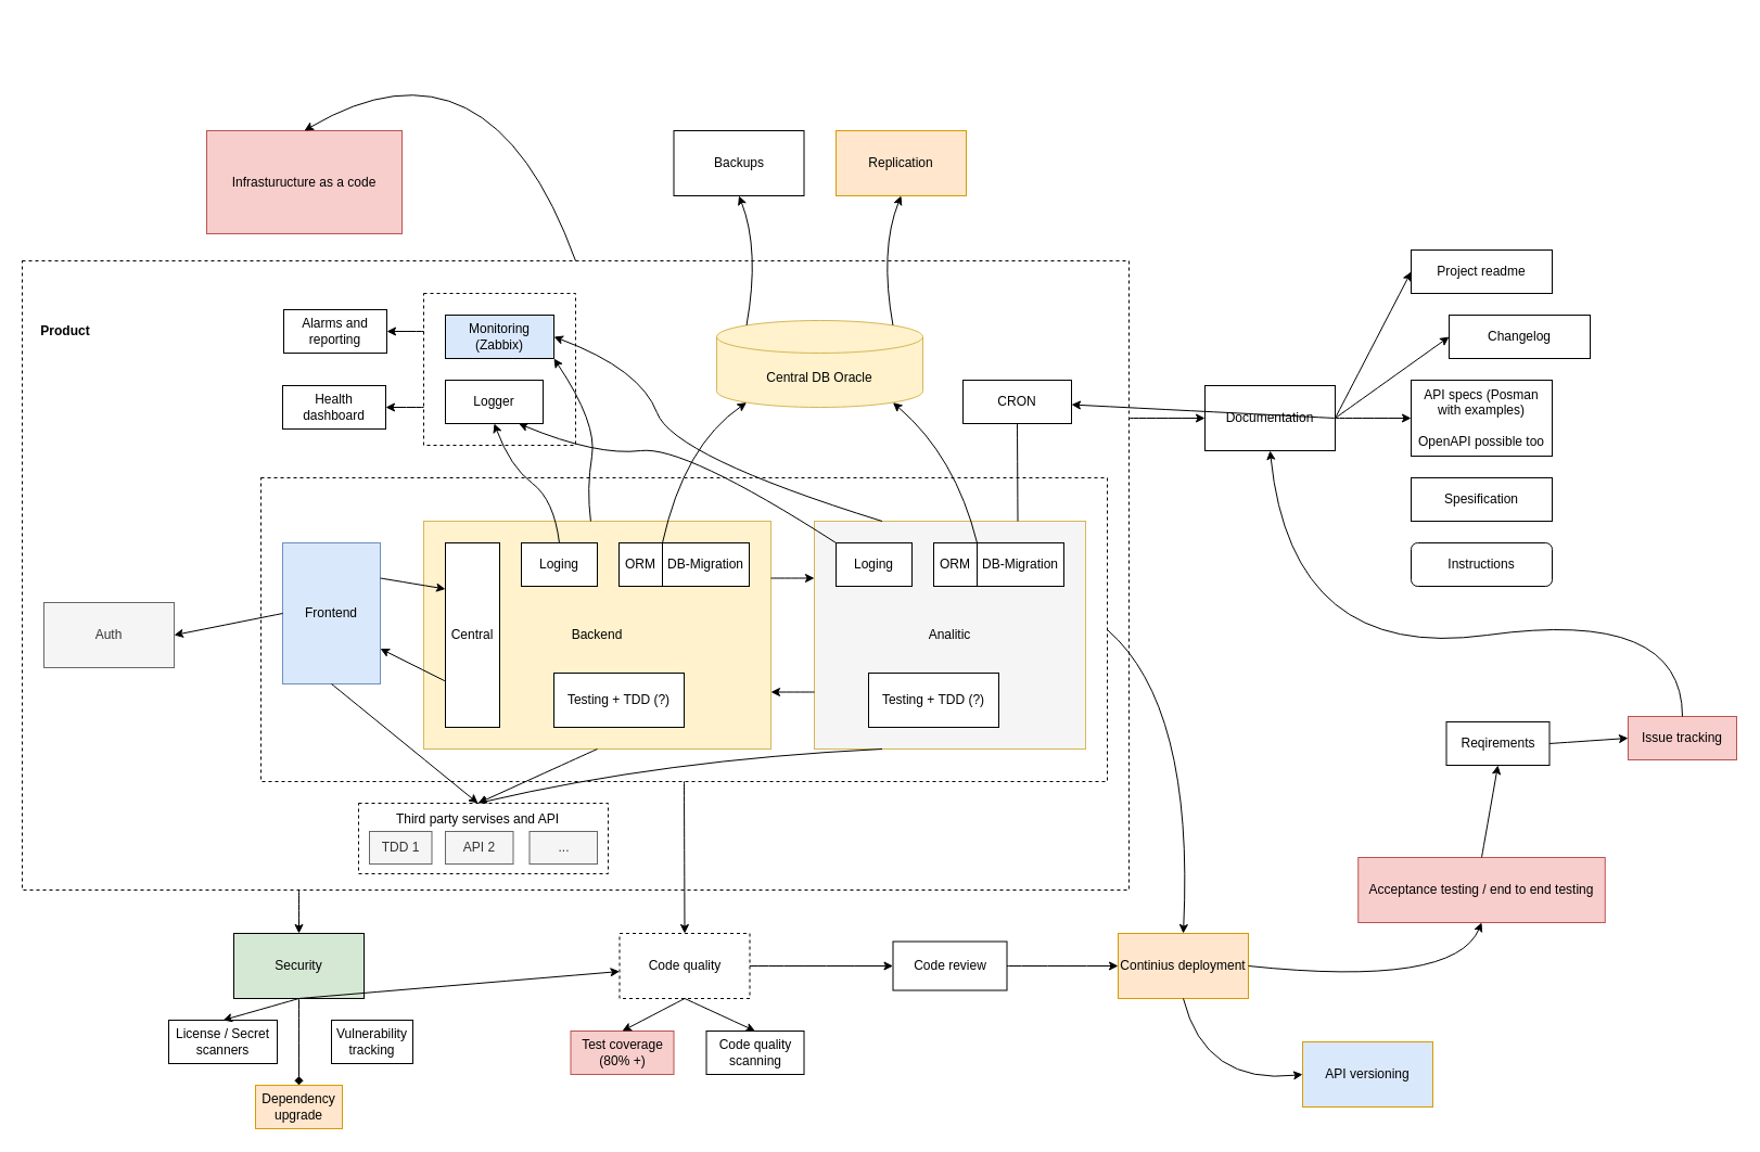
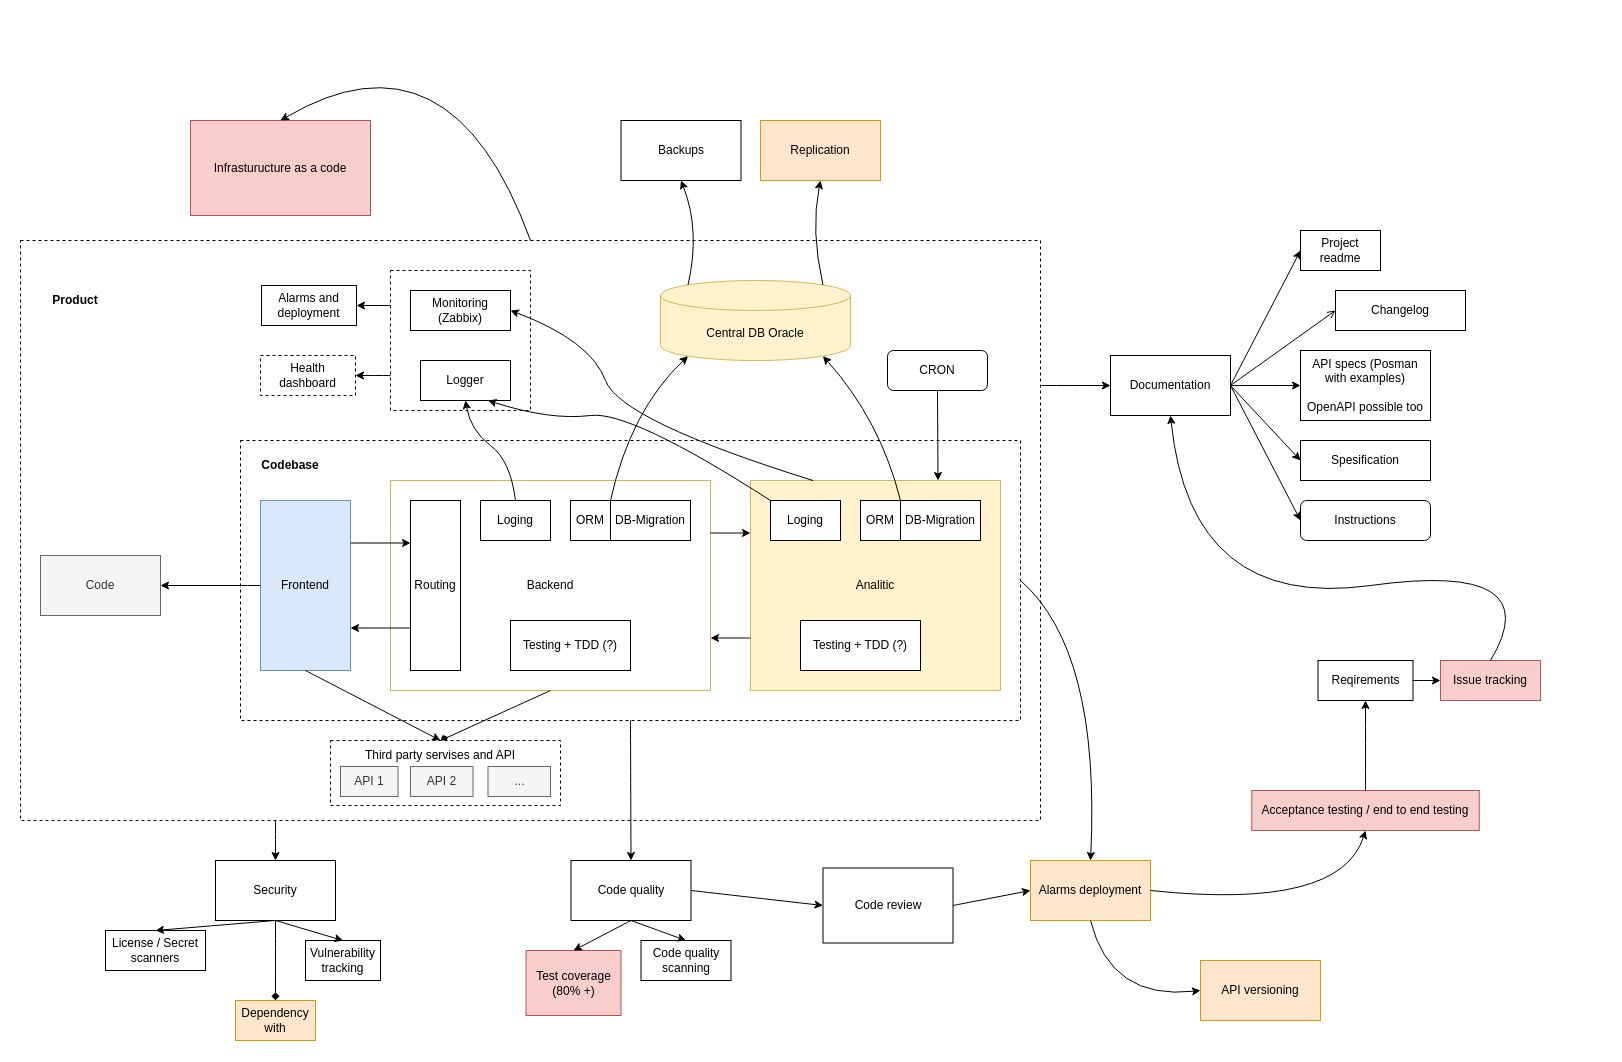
- <mxCell id="52" value="Replication" style="rounded=0;whiteSpace=wrap;html=1;fillColor=#ffe6cc;strokeColor=#d79b00;" parent="1" vertex="1"><mxGeometry x="770" y="120" width="120" height="60" as="geometry" /></mxCell>
+ <mxCell id="52" value="Replication" style="rounded=0;whiteSpace=wrap;html=1;fillColor=#ffe6cc;strokeColor=#d79b00;" parent="1" vertex="1"><mxGeometry x="760" y="120" width="120" height="60" as="geometry" /></mxCell>
- <mxCell id="62" value="Project readme" style="rounded=0;whiteSpace=wrap;html=1;" parent="1" vertex="1"><mxGeometry x="1300" y="230" width="130" height="40" as="geometry" /></mxCell>
+ <mxCell id="62" value="Project readme" style="rounded=0;whiteSpace=wrap;html=1;" parent="1" vertex="1"><mxGeometry x="1300" y="230" width="80" height="40" as="geometry" /></mxCell>
- <mxCell id="19" value="&lt;b&gt;Product&lt;/b&gt;" style="text;html=1;strokeColor=none;fillColor=none;align=center;verticalAlign=middle;whiteSpace=wrap;rounded=0;dashed=1;" parent="1" vertex="1"><mxGeometry x="30" y="290" width="60" height="30" as="geometry" /></mxCell>
+ <mxCell id="19" value="&lt;b&gt;Product&lt;/b&gt;" style="text;html=1;strokeColor=none;fillColor=none;align=center;verticalAlign=middle;whiteSpace=wrap;rounded=0;dashed=1;" parent="1" vertex="1"><mxGeometry x="45" y="285" width="60" height="30" as="geometry" /></mxCell>
- <mxCell id="46" value="Alarms and reporting" style="rounded=0;whiteSpace=wrap;html=1;" parent="1" vertex="1"><mxGeometry x="261" y="285" width="95" height="40" as="geometry" /></mxCell>
+ <mxCell id="46" value="Alarms and deployment" style="rounded=0;whiteSpace=wrap;html=1;" parent="1" vertex="1"><mxGeometry x="261" y="285" width="95" height="40" as="geometry" /></mxCell>
- <mxCell id="45" value="Monitoring&lt;br&gt;(Zabbix)" style="rounded=0;whiteSpace=wrap;html=1;fillColor=#dae8fc;" parent="1" vertex="1"><mxGeometry x="410" y="290" width="100" height="40" as="geometry" /></mxCell>
+ <mxCell id="45" value="Monitoring&lt;br&gt;(Zabbix)" style="rounded=0;whiteSpace=wrap;html=1;" parent="1" vertex="1"><mxGeometry x="410" y="290" width="100" height="40" as="geometry" /></mxCell>
- <mxCell id="83" value="" style="endArrow=classic;html=1;rounded=0;curved=1;exitX=1;exitY=0.5;exitDx=0;exitDy=0;entryX=0;entryY=0.5;entryDx=0;entryDy=0;" parent="1" source="61" target="63" edge="1"><mxGeometry width="50" height="50" relative="1" as="geometry"><mxPoint x="670" y="540" as="sourcePoint" /><mxPoint x="720" y="490" as="targetPoint" /></mxGeometry></mxCell>
+ <mxCell id="83" value="" style="endArrow=open;html=1;rounded=0;curved=1;exitX=1;exitY=0.5;exitDx=0;exitDy=0;entryX=0;entryY=0.5;entryDx=0;entryDy=0;" parent="1" source="61" target="63" edge="1"><mxGeometry width="50" height="50" relative="1" as="geometry"><mxPoint x="670" y="540" as="sourcePoint" /><mxPoint x="720" y="490" as="targetPoint" /></mxGeometry></mxCell>
- <mxCell id="40" value="Central DB Oracle" style="shape=cylinder3;whiteSpace=wrap;html=1;boundedLbl=1;backgroundOutline=1;size=15;fillColor=#fff2cc;strokeColor=#d6b656;" parent="1" vertex="1"><mxGeometry x="660" y="295" width="190" height="80" as="geometry" /></mxCell>
+ <mxCell id="40" value="Central DB Oracle" style="shape=cylinder3;whiteSpace=wrap;html=1;boundedLbl=1;backgroundOutline=1;size=15;fillColor=#fff2cc;strokeColor=#d6b656;" parent="1" vertex="1"><mxGeometry x="660" y="280" width="190" height="80" as="geometry" /></mxCell>
- <mxCell id="44" value="Logger" style="rounded=0;whiteSpace=wrap;html=1;" parent="1" vertex="1"><mxGeometry x="410" y="350" width="90" height="40" as="geometry" /></mxCell>
+ <mxCell id="44" value="Logger" style="rounded=0;whiteSpace=wrap;html=1;" parent="1" vertex="1"><mxGeometry x="420" y="360" width="90" height="40" as="geometry" /></mxCell>
- <mxCell id="71" value="CRON" style="rounded=0;whiteSpace=wrap;html=1;" parent="1" vertex="1"><mxGeometry x="887" y="350" width="100" height="40" as="geometry" /></mxCell>
+ <mxCell id="71" value="CRON" style="whiteSpace=wrap;html=1;rounded=1;" parent="1" vertex="1"><mxGeometry x="887" y="350" width="100" height="40" as="geometry" /></mxCell>
- <mxCell id="47" value="Health dashboard" style="rounded=0;whiteSpace=wrap;html=1;" parent="1" vertex="1"><mxGeometry x="260" y="355" width="95" height="40" as="geometry" /></mxCell>
+ <mxCell id="47" value="Health dashboard" style="rounded=0;whiteSpace=wrap;html=1;dashed=1;" parent="1" vertex="1"><mxGeometry x="260" y="355" width="95" height="40" as="geometry" /></mxCell>
- <mxCell id="87" value="" style="endArrow=classic;html=1;rounded=0;curved=1;exitX=1;exitY=0.5;exitDx=0;exitDy=0;" parent="1" source="61" target="71" edge="1"><mxGeometry width="50" height="50" relative="1" as="geometry"><mxPoint x="790" y="540" as="sourcePoint" /><mxPoint x="840" y="490" as="targetPoint" /></mxGeometry></mxCell>
+ <mxCell id="87" value="" style="endArrow=classic;html=1;rounded=0;curved=1;exitX=1;exitY=0.5;exitDx=0;exitDy=0;entryX=0;entryY=0.5;entryDx=0;entryDy=0;" parent="1" source="61" target="85" edge="1"><mxGeometry width="50" height="50" relative="1" as="geometry"><mxPoint x="790" y="540" as="sourcePoint" /><mxPoint x="840" y="490" as="targetPoint" /></mxGeometry></mxCell>
- <mxCell id="55" value="" style="endArrow=classic;html=1;rounded=0;curved=1;exitX=0.481;exitY=0;exitDx=0;exitDy=0;entryX=1;entryY=1;entryDx=0;entryDy=0;exitPerimeter=0;" parent="1" source="4" target="45" edge="1"><mxGeometry width="50" height="50" relative="1" as="geometry"><mxPoint x="800" y="490" as="sourcePoint" /><mxPoint x="850" y="440" as="targetPoint" /><Array as="points"><mxPoint x="540" y="450" /><mxPoint x="550" y="390" /></Array></mxGeometry></mxCell>
+ <mxCell id="88" value="" style="endArrow=classic;html=1;rounded=0;curved=1;exitX=1;exitY=0.5;exitDx=0;exitDy=0;entryX=0;entryY=0.5;entryDx=0;entryDy=0;" parent="1" source="61" target="86" edge="1"><mxGeometry width="50" height="50" relative="1" as="geometry"><mxPoint x="790" y="540" as="sourcePoint" /><mxPoint x="840" y="490" as="targetPoint" /></mxGeometry></mxCell>
+ <mxCell id="17" value="&lt;b&gt;Codebase&lt;/b&gt;" style="text;html=1;strokeColor=none;fillColor=none;align=center;verticalAlign=middle;whiteSpace=wrap;rounded=0;dashed=1;" parent="1" vertex="1"><mxGeometry x="260" y="450" width="60" height="30" as="geometry" /></mxCell>
- <mxCell id="72" value="" style="endArrow=none;html=1;rounded=0;curved=1;exitX=0.5;exitY=1;exitDx=0;exitDy=0;entryX=0.75;entryY=0;entryDx=0;entryDy=0;" parent="1" source="71" target="12" edge="1"><mxGeometry width="50" height="50" relative="1" as="geometry"><mxPoint x="800" y="550" as="sourcePoint" /><mxPoint x="850" y="500" as="targetPoint" /></mxGeometry></mxCell>
+ <mxCell id="72" value="" style="endArrow=classic;html=1;rounded=0;curved=1;exitX=0.5;exitY=1;exitDx=0;exitDy=0;entryX=0.75;entryY=0;entryDx=0;entryDy=0;" parent="1" source="71" target="12" edge="1"><mxGeometry width="50" height="50" relative="1" as="geometry"><mxPoint x="800" y="550" as="sourcePoint" /><mxPoint x="850" y="500" as="targetPoint" /></mxGeometry></mxCell>
- <mxCell id="6" value="Frontend" style="rounded=0;whiteSpace=wrap;html=1;fillColor=#dae8fc;strokeColor=#6c8ebf;" parent="1" vertex="1"><mxGeometry x="260" y="500" width="90" height="130" as="geometry" /></mxCell>
+ <mxCell id="6" value="Frontend" style="rounded=0;whiteSpace=wrap;html=1;fillColor=#dae8fc;strokeColor=#6c8ebf;" parent="1" vertex="1"><mxGeometry x="260" y="500" width="90" height="170" as="geometry" /></mxCell>
- <mxCell id="5" value="Auth" style="rounded=0;whiteSpace=wrap;html=1;fillColor=#f5f5f5;fontColor=#333333;strokeColor=#666666;" parent="1" vertex="1"><mxGeometry x="40" y="555" width="120" height="60" as="geometry" /></mxCell>
+ <mxCell id="5" value="Code" style="rounded=0;whiteSpace=wrap;html=1;fillColor=#f5f5f5;fontColor=#333333;strokeColor=#666666;" parent="1" vertex="1"><mxGeometry x="40" y="555" width="120" height="60" as="geometry" /></mxCell>
- <mxCell id="7" value="Central" style="rounded=0;whiteSpace=wrap;html=1;" parent="1" vertex="1"><mxGeometry x="410" y="500" width="50" height="170" as="geometry" /></mxCell>
+ <mxCell id="7" value="Routing" style="rounded=0;whiteSpace=wrap;html=1;" parent="1" vertex="1"><mxGeometry x="410" y="500" width="50" height="170" as="geometry" /></mxCell>
- <mxCell id="4" value="Backend" style="rounded=0;whiteSpace=wrap;html=1;fillColor=#fff2cc;strokeColor=#d6b656;" parent="1" vertex="1"><mxGeometry x="390" y="480" width="320" height="210" as="geometry" /></mxCell>
+ <mxCell id="4" value="Backend" style="rounded=0;whiteSpace=wrap;html=1;fillColor=#ffffff;strokeColor=#d6b656;" parent="1" vertex="1"><mxGeometry x="390" y="480" width="320" height="210" as="geometry" /></mxCell>
- <mxCell id="12" value="Analitic" style="rounded=0;whiteSpace=wrap;html=1;fillColor=#f5f5f5;strokeColor=#d6b656;" parent="1" vertex="1"><mxGeometry x="750" y="480" width="250" height="210" as="geometry" /></mxCell>
+ <mxCell id="12" value="Analitic" style="rounded=0;whiteSpace=wrap;html=1;fillColor=#fff2cc;strokeColor=#d6b656;" parent="1" vertex="1"><mxGeometry x="750" y="480" width="250" height="210" as="geometry" /></mxCell>
- <mxCell id="89" value="Issue tracking" style="rounded=0;whiteSpace=wrap;html=1;fillColor=#f8cecc;strokeColor=#b85450;" parent="1" vertex="1"><mxGeometry x="1500" y="660" width="100" height="40" as="geometry" /></mxCell>
+ <mxCell id="89" value="Issue tracking" style="rounded=0;whiteSpace=wrap;html=1;fillColor=#f8cecc;strokeColor=#b85450;" parent="1" vertex="1"><mxGeometry x="1440" y="660" width="100" height="40" as="geometry" /></mxCell>
- <mxCell id="65" value="Reqirements" style="rounded=0;whiteSpace=wrap;html=1;" parent="1" vertex="1"><mxGeometry x="1332.5" y="665" width="95" height="40" as="geometry" /></mxCell>
+ <mxCell id="65" value="Reqirements" style="rounded=0;whiteSpace=wrap;html=1;" parent="1" vertex="1"><mxGeometry x="1317.5" y="660" width="95" height="40" as="geometry" /></mxCell>
- <mxCell id="75" value="" style="endArrow=classic;html=1;rounded=0;curved=1;exitX=0.25;exitY=1;exitDx=0;exitDy=0;entryX=0.5;entryY=0;entryDx=0;entryDy=0;" parent="1" source="12" target="81" edge="1"><mxGeometry width="50" height="50" relative="1" as="geometry"><mxPoint x="670" y="940" as="sourcePoint" /><mxPoint x="720" y="890" as="targetPoint" /><Array as="points"><mxPoint x="610" y="700" /></Array></mxGeometry></mxCell>
- <mxCell id="74" value="" style="endArrow=classic;html=1;rounded=0;curved=1;exitX=0.5;exitY=1;exitDx=0;exitDy=0;entryX=0.5;entryY=0;entryDx=0;entryDy=0;" parent="1" source="4" target="81" edge="1"><mxGeometry width="50" height="50" relative="1" as="geometry"><mxPoint x="670" y="940" as="sourcePoint" /><mxPoint x="720" y="890" as="targetPoint" /></mxGeometry></mxCell>
+ <mxCell id="74" value="" style="endArrow=diamond;html=1;rounded=0;curved=1;exitX=0.5;exitY=1;exitDx=0;exitDy=0;entryX=0.5;entryY=0;entryDx=0;entryDy=0;" parent="1" source="4" target="81" edge="1"><mxGeometry width="50" height="50" relative="1" as="geometry"><mxPoint x="670" y="940" as="sourcePoint" /><mxPoint x="720" y="890" as="targetPoint" /></mxGeometry></mxCell>
- <mxCell id="78" value="TDD 1" style="rounded=0;whiteSpace=wrap;html=1;fillColor=#f5f5f5;fontColor=#333333;strokeColor=#666666;" parent="77" vertex="1"><mxGeometry x="10" y="26" width="57.5" height="30" as="geometry" /></mxCell>
+ <mxCell id="78" value="API 1" style="rounded=0;whiteSpace=wrap;html=1;fillColor=#f5f5f5;fontColor=#333333;strokeColor=#666666;" parent="77" vertex="1"><mxGeometry x="10" y="26" width="57.5" height="30" as="geometry" /></mxCell>
- <mxCell id="91" value="Acceptance testing / end to end testing" style="rounded=0;whiteSpace=wrap;html=1;fillColor=#f8cecc;strokeColor=#b85450;" parent="1" vertex="1"><mxGeometry x="1251.25" y="790" width="227.5" height="60" as="geometry" /></mxCell>
+ <mxCell id="91" value="Acceptance testing / end to end testing" style="rounded=0;whiteSpace=wrap;html=1;fillColor=#f8cecc;strokeColor=#b85450;" parent="1" vertex="1"><mxGeometry x="1251.25" y="790" width="227.5" height="40" as="geometry" /></mxCell>
- <mxCell id="18" value="Security" style="rounded=0;whiteSpace=wrap;html=1;fillColor=#d5e8d4;" parent="1" vertex="1"><mxGeometry x="215" y="860" width="120" height="60" as="geometry" /></mxCell>
+ <mxCell id="18" value="Security" style="rounded=0;whiteSpace=wrap;html=1;" parent="1" vertex="1"><mxGeometry x="215" y="860" width="120" height="60" as="geometry" /></mxCell>
- <mxCell id="26" value="Code quality" style="rounded=0;whiteSpace=wrap;html=1;dashed=1;" parent="1" vertex="1"><mxGeometry x="570.5" y="860" width="120" height="60" as="geometry" /></mxCell>
+ <mxCell id="26" value="Code quality" style="rounded=0;whiteSpace=wrap;html=1;" parent="1" vertex="1"><mxGeometry x="570.5" y="860" width="120" height="60" as="geometry" /></mxCell>
- <mxCell id="31" value="Code review" style="rounded=0;whiteSpace=wrap;html=1;" parent="1" vertex="1"><mxGeometry x="822.5" y="867.5" width="105" height="45" as="geometry" /></mxCell>
+ <mxCell id="31" value="Code review" style="rounded=0;whiteSpace=wrap;html=1;" parent="1" vertex="1"><mxGeometry x="822.5" y="867.5" width="130" height="75" as="geometry" /></mxCell>
- <mxCell id="34" value="Continius deployment" style="rounded=0;whiteSpace=wrap;html=1;fillColor=#ffe6cc;strokeColor=#d79b00;" parent="1" vertex="1"><mxGeometry x="1030" y="860" width="120" height="60" as="geometry" /></mxCell>
+ <mxCell id="34" value="Alarms deployment" style="rounded=0;whiteSpace=wrap;html=1;fillColor=#ffe6cc;strokeColor=#d79b00;" parent="1" vertex="1"><mxGeometry x="1030" y="860" width="120" height="60" as="geometry" /></mxCell>
- <mxCell id="25" value="" style="endArrow=classic;html=1;rounded=0;curved=1;exitX=0.5;exitY=1;exitDx=0;exitDy=0;" parent="1" source="18" target="26" edge="1"><mxGeometry width="50" height="50" relative="1" as="geometry"><mxPoint x="525" y="590" as="sourcePoint" /><mxPoint x="575" y="540" as="targetPoint" /></mxGeometry></mxCell>
+ <mxCell id="25" value="" style="endArrow=classic;html=1;rounded=0;curved=1;exitX=0.5;exitY=1;exitDx=0;exitDy=0;entryX=0.5;entryY=0;entryDx=0;entryDy=0;" parent="1" source="18" target="22" edge="1"><mxGeometry width="50" height="50" relative="1" as="geometry"><mxPoint x="525" y="590" as="sourcePoint" /><mxPoint x="575" y="540" as="targetPoint" /></mxGeometry></mxCell>
- <mxCell id="20" value="License / Secret&lt;br&gt;scanners" style="rounded=0;whiteSpace=wrap;html=1;" parent="1" vertex="1"><mxGeometry x="155" y="940" width="100" height="40" as="geometry" /></mxCell>
+ <mxCell id="20" value="License / Secret&lt;br&gt;scanners" style="rounded=0;whiteSpace=wrap;html=1;" parent="1" vertex="1"><mxGeometry x="105" y="930" width="100" height="40" as="geometry" /></mxCell>
- <mxCell id="28" value="Test coverage&lt;br&gt;(80% +)" style="rounded=0;whiteSpace=wrap;html=1;fillColor=#f8cecc;strokeColor=#b85450;" parent="1" vertex="1"><mxGeometry x="525.5" y="950" width="95" height="40" as="geometry" /></mxCell>
+ <mxCell id="28" value="Test coverage&lt;br&gt;(80% +)" style="rounded=0;whiteSpace=wrap;html=1;fillColor=#f8cecc;strokeColor=#b85450;" parent="1" vertex="1"><mxGeometry x="525.5" y="950" width="95" height="65" as="geometry" /></mxCell>
- <mxCell id="27" value="Code quality scanning" style="rounded=0;whiteSpace=wrap;html=1;" parent="1" vertex="1"><mxGeometry x="650.5" y="950" width="90" height="40" as="geometry" /></mxCell>
+ <mxCell id="27" value="Code quality scanning" style="rounded=0;whiteSpace=wrap;html=1;" parent="1" vertex="1"><mxGeometry x="640.5" y="940" width="90" height="40" as="geometry" /></mxCell>
- <mxCell id="38" value="API versioning" style="rounded=0;whiteSpace=wrap;html=1;fillColor=#dae8fc;strokeColor=#d79b00;" parent="1" vertex="1"><mxGeometry x="1200" y="960" width="120" height="60" as="geometry" /></mxCell>
+ <mxCell id="38" value="API versioning" style="rounded=0;whiteSpace=wrap;html=1;fillColor=#ffe6cc;strokeColor=#d79b00;" parent="1" vertex="1"><mxGeometry x="1200" y="960" width="120" height="60" as="geometry" /></mxCell>
- <mxCell id="21" value="Dependency&lt;br&gt;upgrade" style="rounded=0;whiteSpace=wrap;html=1;fillColor=#ffe6cc;strokeColor=#d79b00;" parent="1" vertex="1"><mxGeometry x="235" y="1000" width="80" height="40" as="geometry" /></mxCell>
+ <mxCell id="21" value="Dependency&lt;br&gt;with" style="rounded=0;whiteSpace=wrap;html=1;fillColor=#ffe6cc;strokeColor=#d79b00;" parent="1" vertex="1"><mxGeometry x="235" y="1000" width="80" height="40" as="geometry" /></mxCell>
